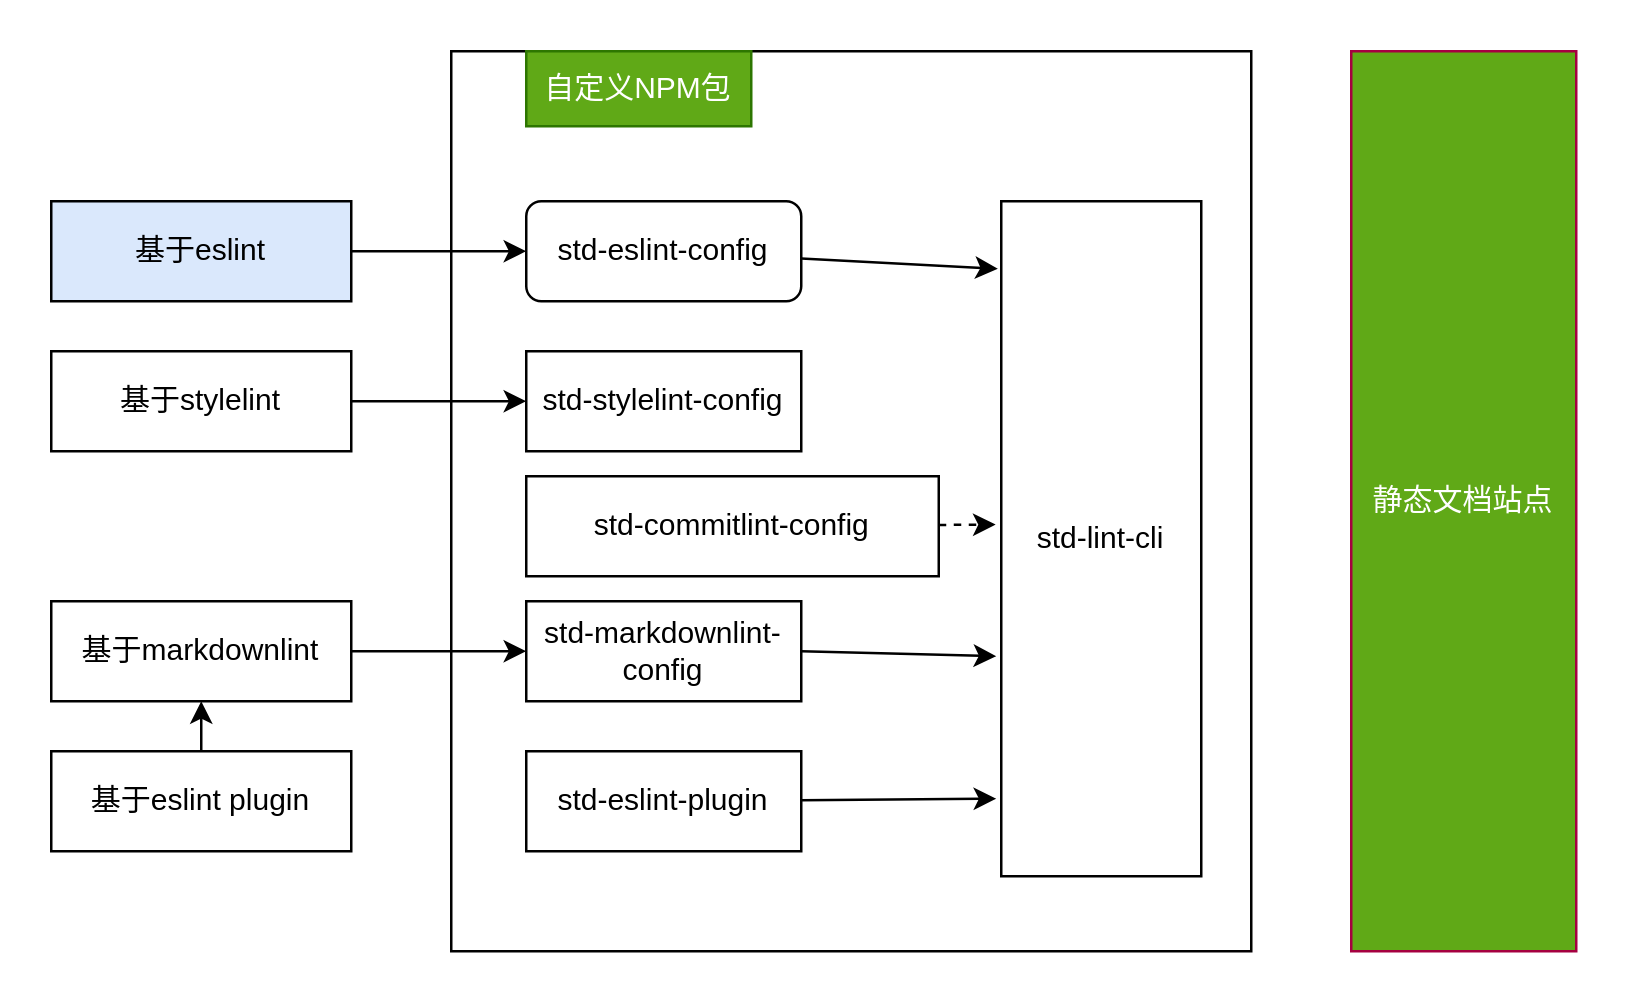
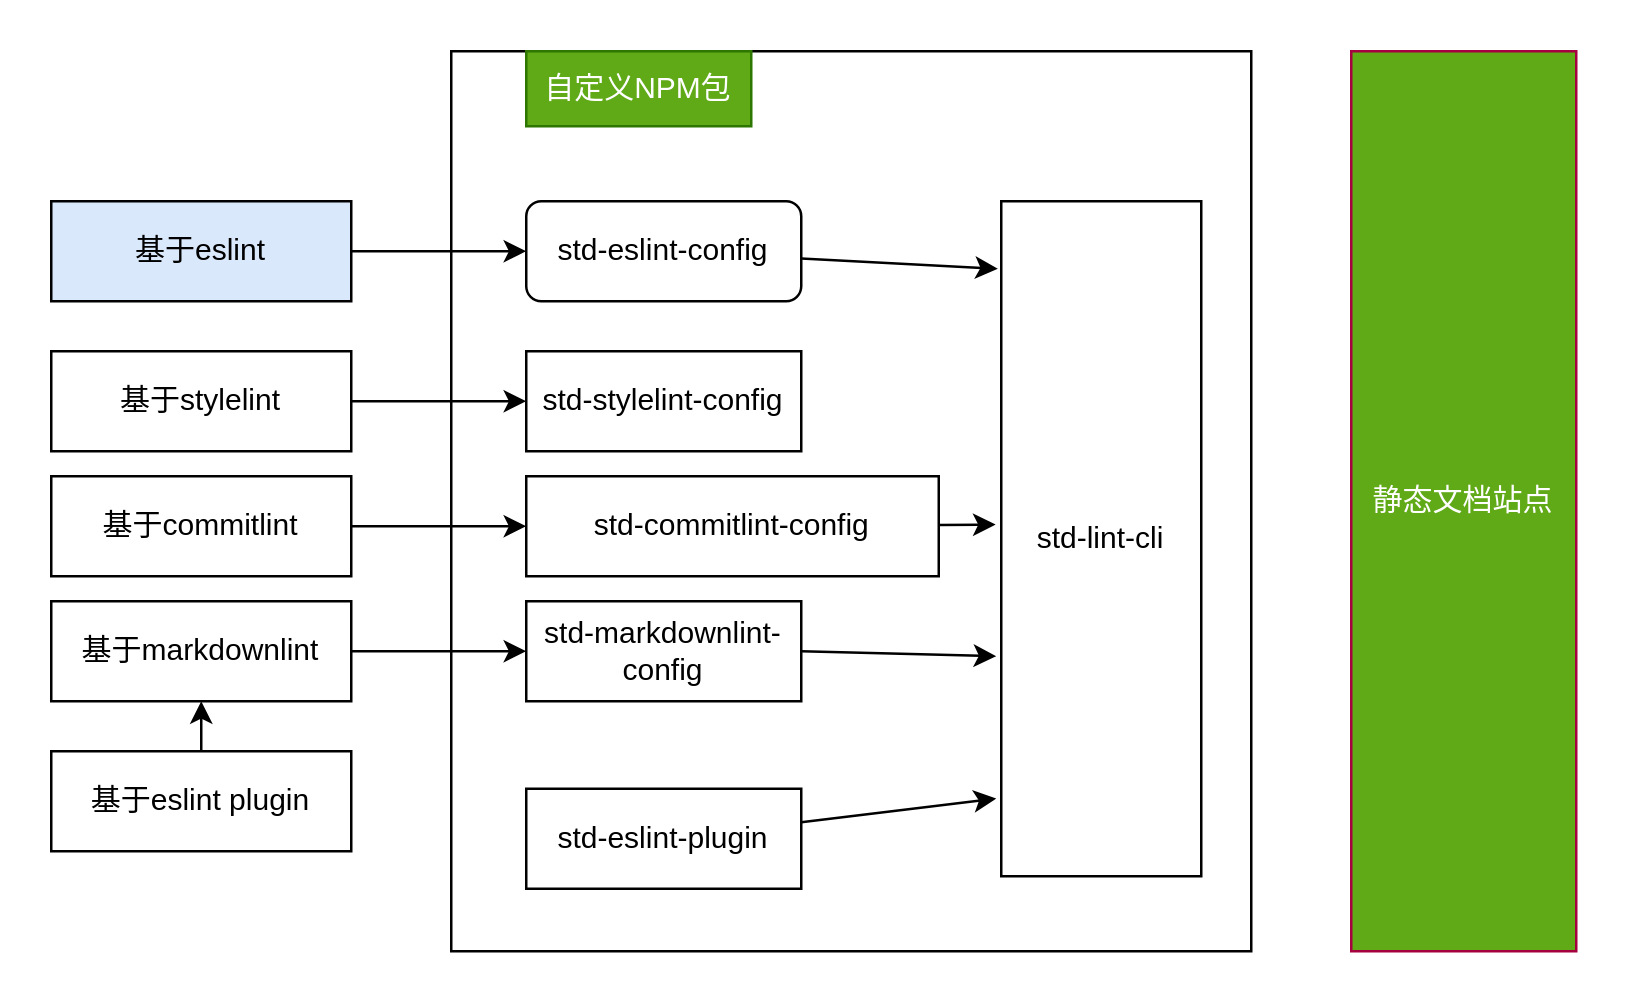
- <mxCell id="13" style="edgeStyle=none;html=1;entryX=-0.028;entryY=0.479;entryDx=0;entryDy=0;entryPerimeter=0;dashed=1;" edge="1" parent="1" source="14" target="7"><mxGeometry relative="1" as="geometry"><mxPoint x="390" y="210" as="targetPoint" /></mxGeometry></mxCell>
+ <mxCell id="13" style="edgeStyle=none;html=1;entryX=-0.028;entryY=0.479;entryDx=0;entryDy=0;entryPerimeter=0;" edge="1" parent="1" source="14" target="7"><mxGeometry relative="1" as="geometry"><mxPoint x="390" y="210" as="targetPoint" /></mxGeometry></mxCell>
+ <mxCell id="12" value="基于commitlint" style="rounded=0;whiteSpace=wrap;html=1;" vertex="1" parent="1"><mxGeometry x="20" y="190" width="120" height="40" as="geometry" /></mxCell>
+ <mxCell id="11" style="edgeStyle=none;html=1;" edge="1" parent="1" source="12" target="14"><mxGeometry relative="1" as="geometry"><mxPoint x="200" y="220" as="targetPoint" /></mxGeometry></mxCell>
- <mxCell id="22" value="std-eslint-plugin" style="rounded=0;whiteSpace=wrap;html=1;" vertex="1" parent="1"><mxGeometry x="210" y="300" width="110" height="40" as="geometry" /></mxCell>
+ <mxCell id="22" value="std-eslint-plugin" style="rounded=0;whiteSpace=wrap;html=1;" vertex="1" parent="1"><mxGeometry x="210" y="315" width="110" height="40" as="geometry" /></mxCell>
